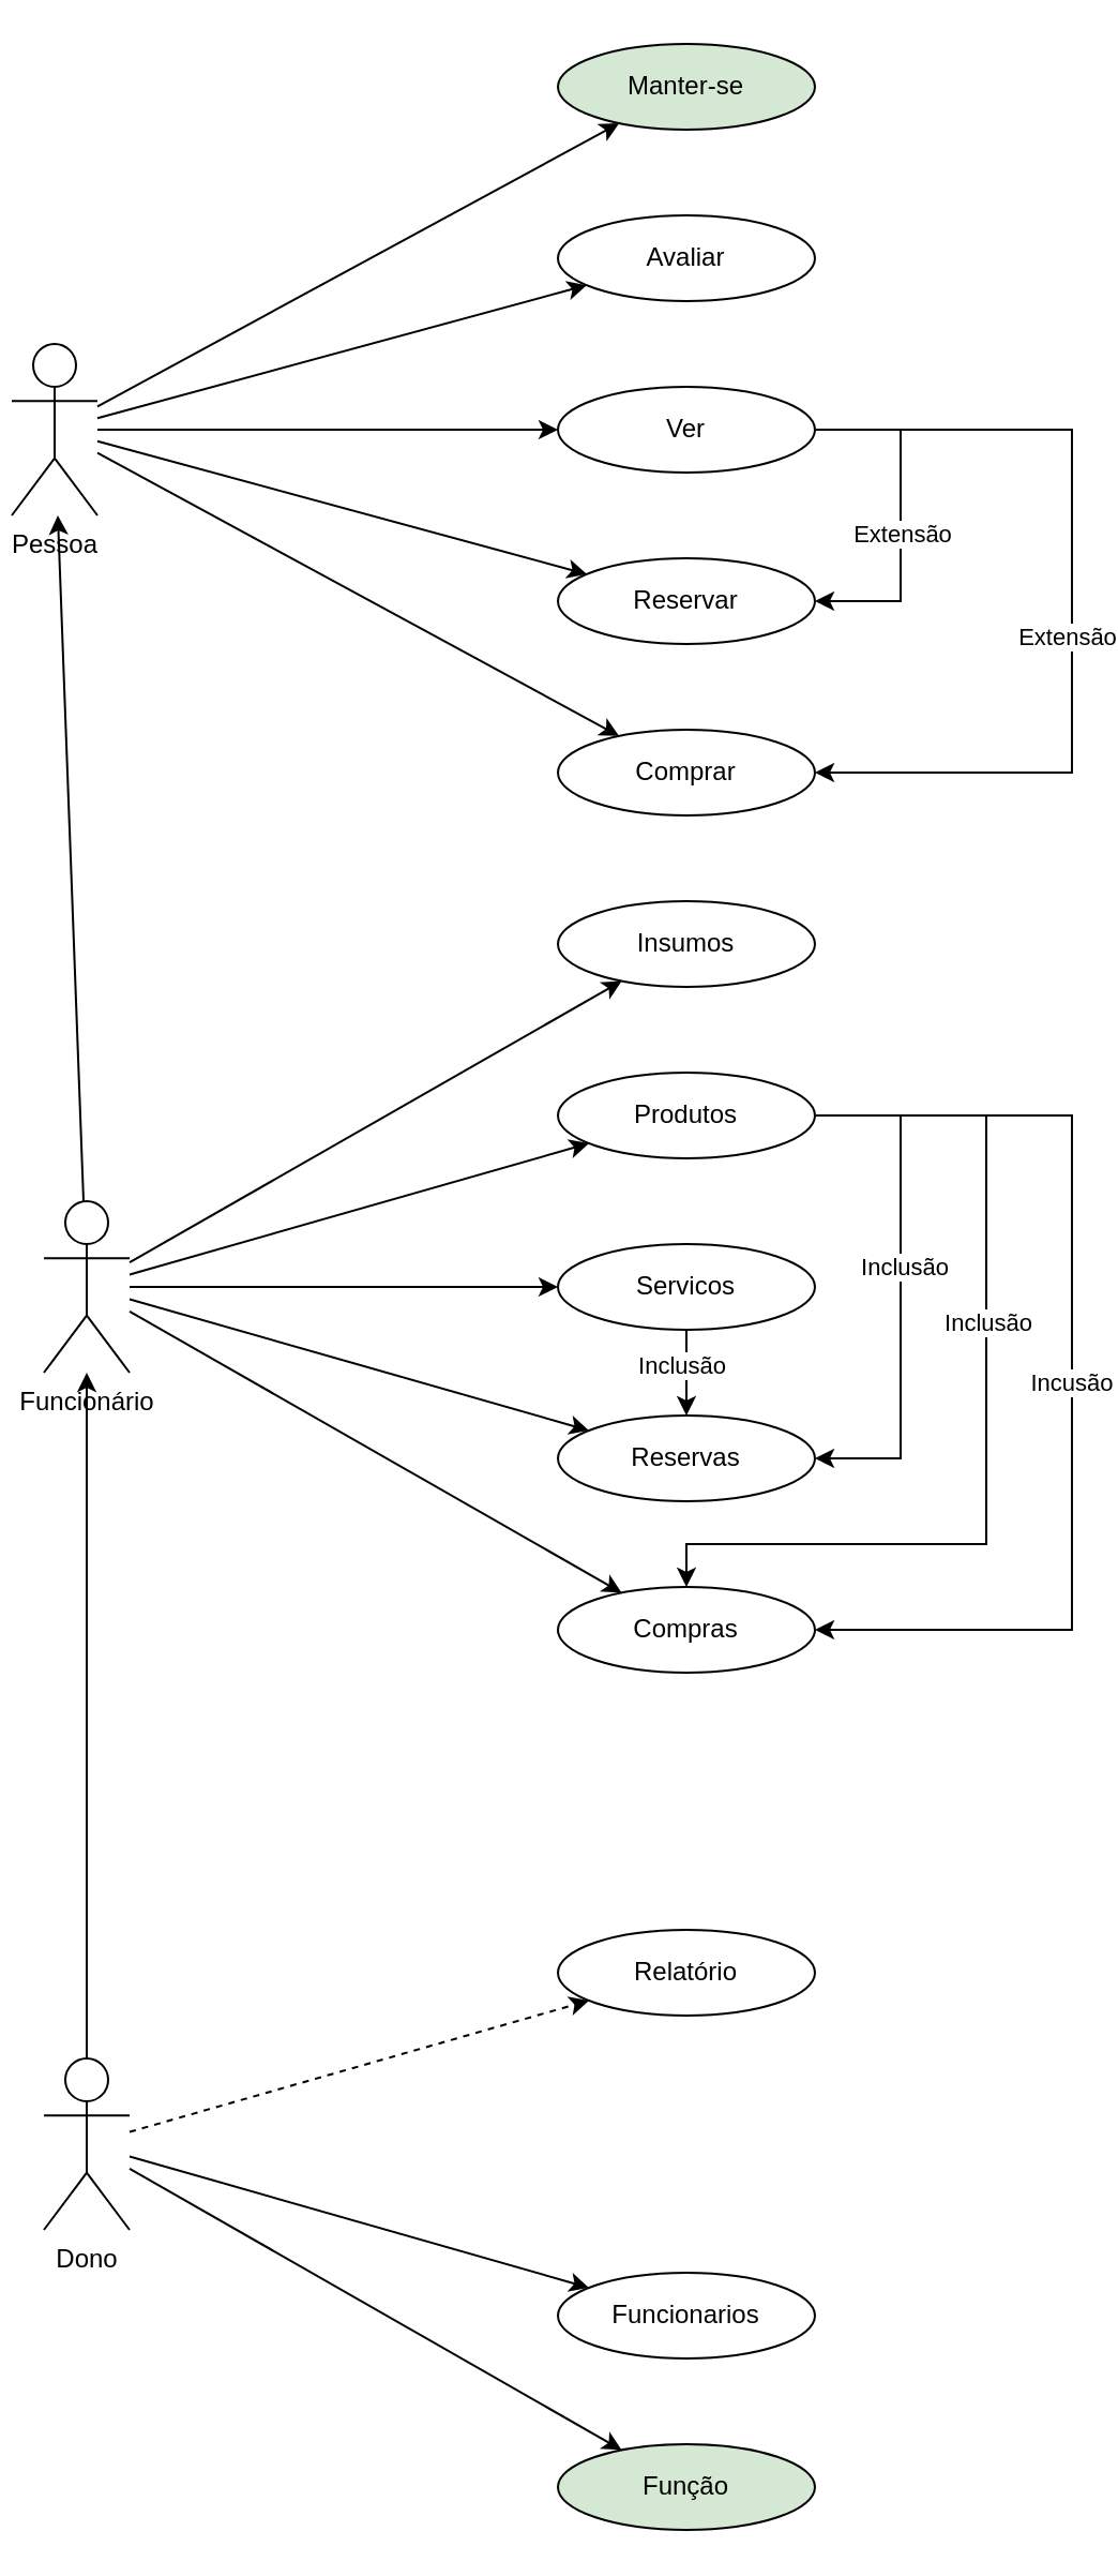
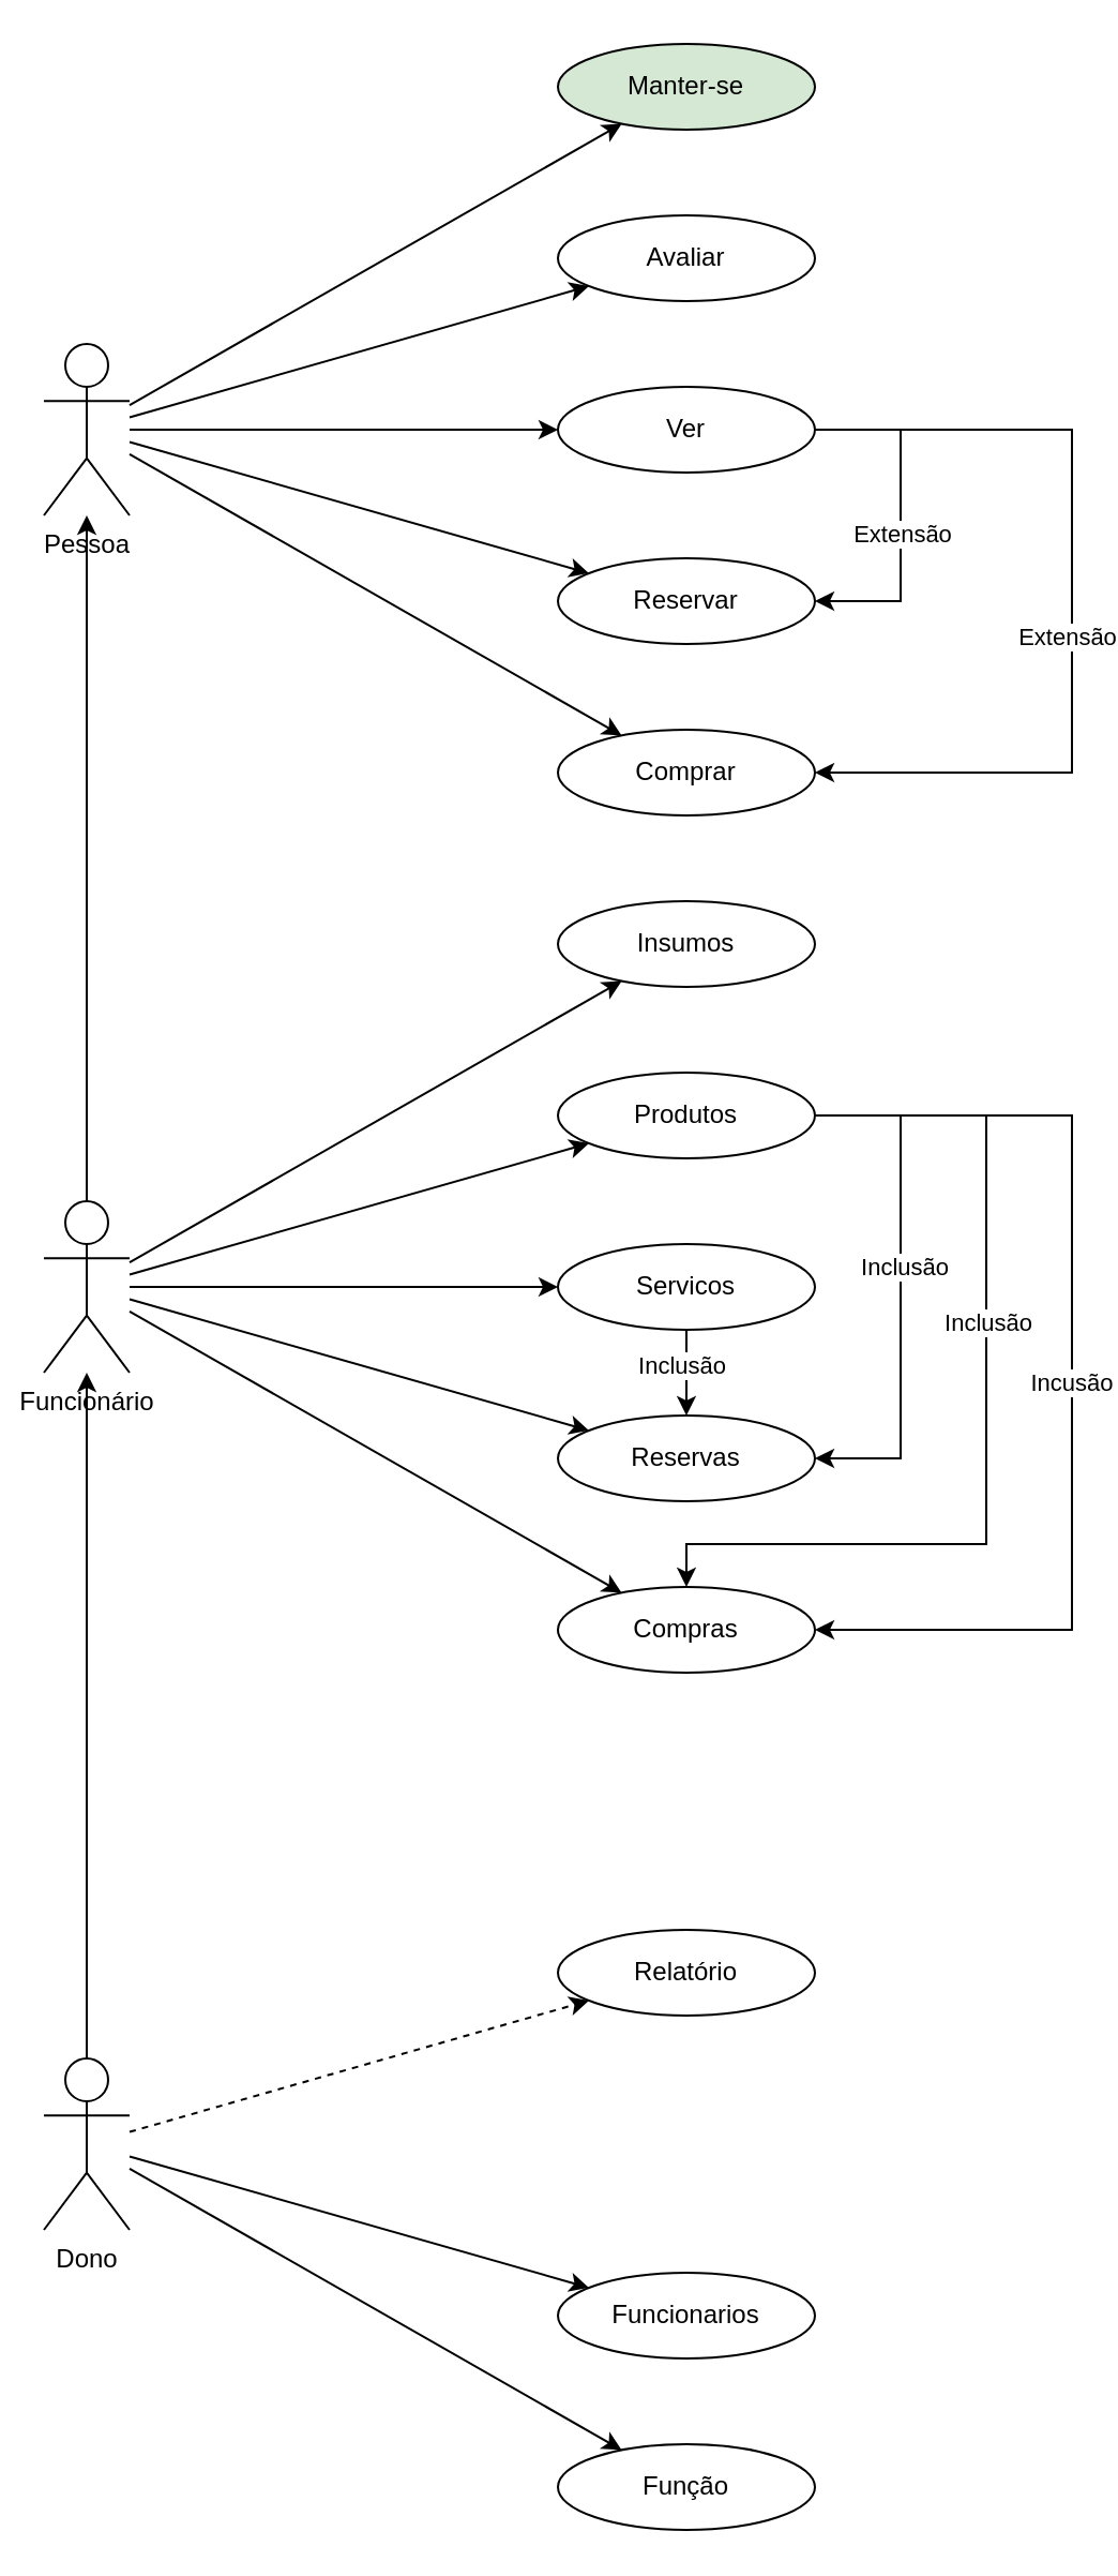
- <mxCell id="7" value="Pessoa" style="shape=umlActor;verticalLabelPosition=bottom;verticalAlign=top;html=1;outlineConnect=0;" parent="1" vertex="1"><mxGeometry x="5" y="160" width="40" height="80" as="geometry" /></mxCell>
+ <mxCell id="7" value="Pessoa" style="shape=umlActor;verticalLabelPosition=bottom;verticalAlign=top;html=1;outlineConnect=0;" parent="1" vertex="1"><mxGeometry x="20" y="160" width="40" height="80" as="geometry" /></mxCell>
- <mxCell id="44" value="Função" style="ellipse;whiteSpace=wrap;html=1;fillColor=#d5e8d4;" vertex="1" parent="1"><mxGeometry x="260" y="1140" width="120" height="40" as="geometry" /></mxCell>
+ <mxCell id="44" value="Função" style="ellipse;whiteSpace=wrap;html=1;" vertex="1" parent="1"><mxGeometry x="260" y="1140" width="120" height="40" as="geometry" /></mxCell>
